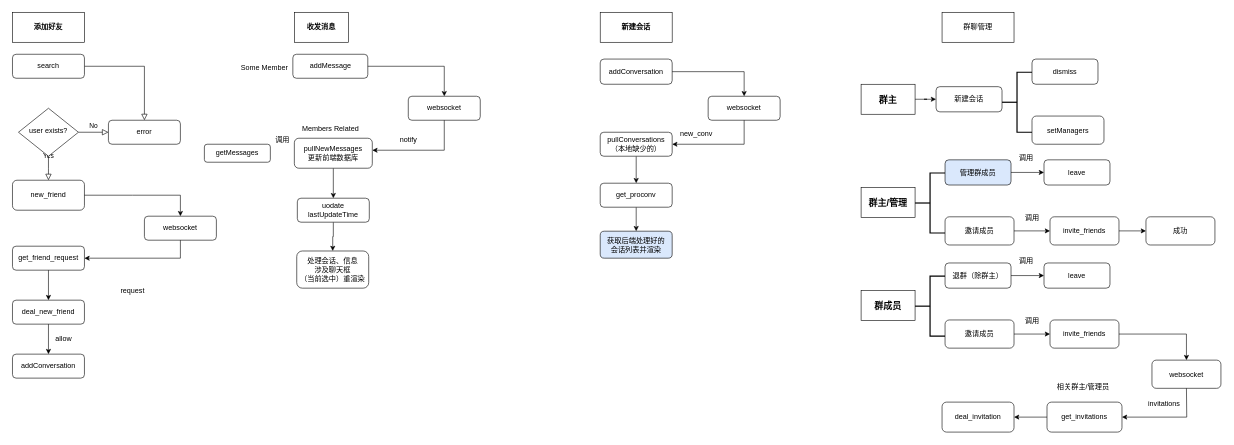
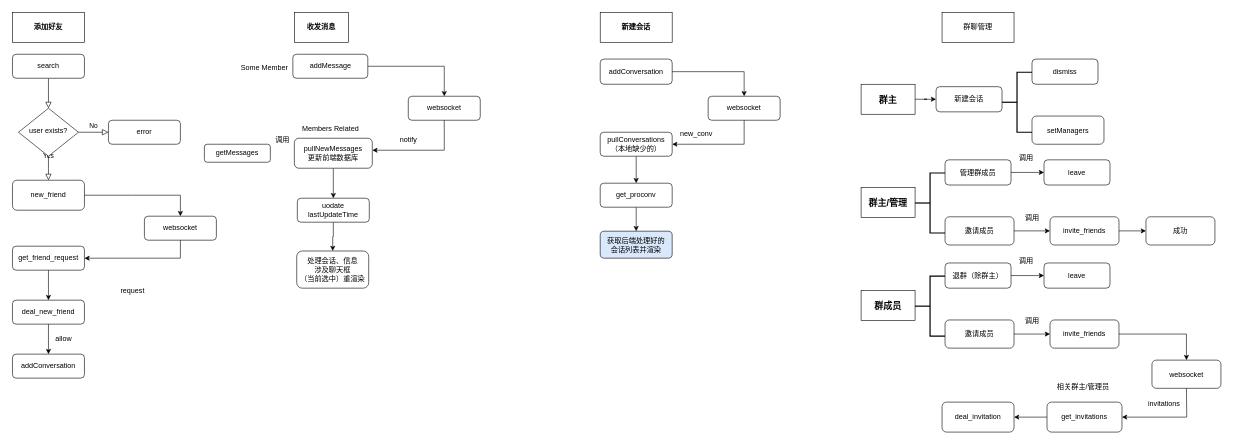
- <mxCell id="2" value="" style="rounded=0;html=1;jettySize=auto;orthogonalLoop=1;fontSize=11;endArrow=block;endFill=0;endSize=8;strokeWidth=1;shadow=0;labelBackgroundColor=none;edgeStyle=orthogonalEdgeStyle;" parent="1" source="3" target="7" edge="1"><mxGeometry relative="1" as="geometry" /></mxCell>
+ <mxCell id="2" value="" style="rounded=0;html=1;jettySize=auto;orthogonalLoop=1;fontSize=11;endArrow=block;endFill=0;endSize=8;strokeWidth=1;shadow=0;labelBackgroundColor=none;edgeStyle=orthogonalEdgeStyle;" parent="1" source="3" target="6" edge="1"><mxGeometry relative="1" as="geometry" /></mxCell>
- <mxCell id="56" value="管理群成员" style="rounded=1;whiteSpace=wrap;html=1;fillColor=#dae8fc;" vertex="1" parent="1"><mxGeometry x="1575" y="266" width="110" height="42" as="geometry" /></mxCell>
+ <mxCell id="56" value="管理群成员" style="rounded=1;whiteSpace=wrap;html=1;" vertex="1" parent="1"><mxGeometry x="1575" y="266" width="110" height="42" as="geometry" /></mxCell>
